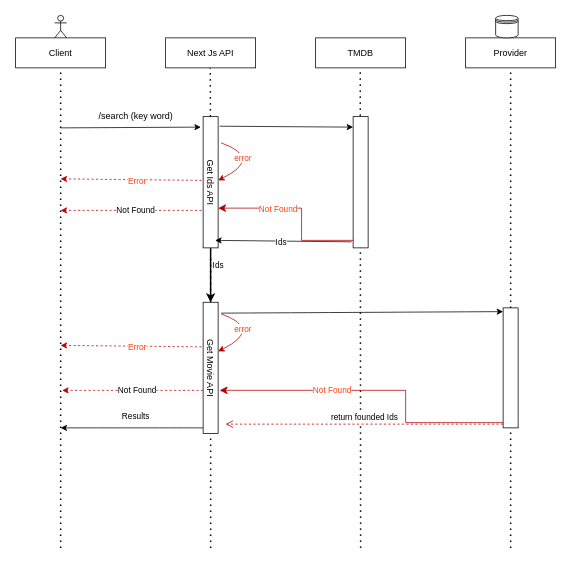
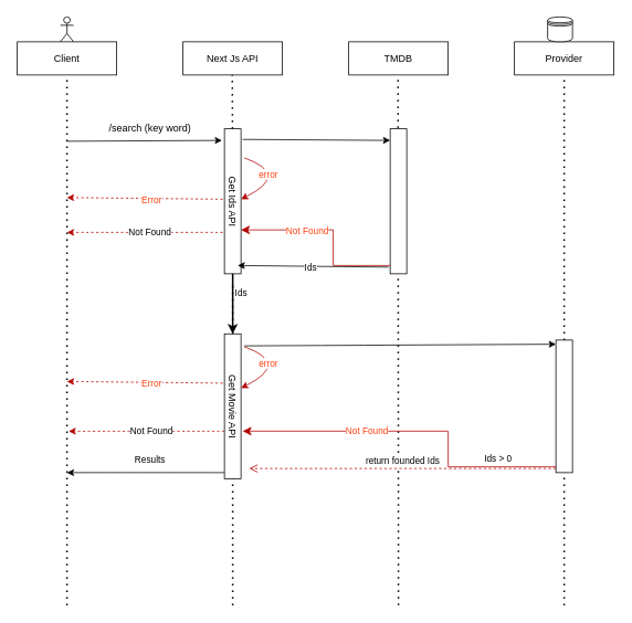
+ <mxCell id="43" value="Ids &amp;gt; 0" style="text;html=1;align=center;verticalAlign=middle;resizable=0;points=[];autosize=1;strokeColor=none;fillColor=none;fontFamily=Helvetica;fontSize=11;fontColor=default;labelBackgroundColor=default;" vertex="1" parent="1"><mxGeometry x="570" y="538" width="60" height="30" as="geometry" /></mxCell>
